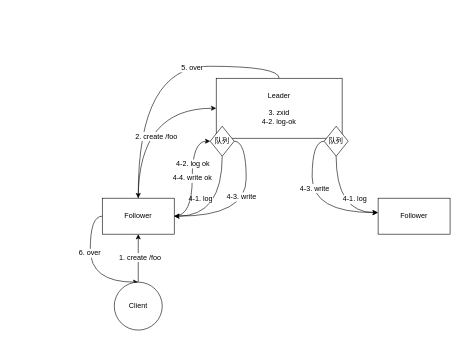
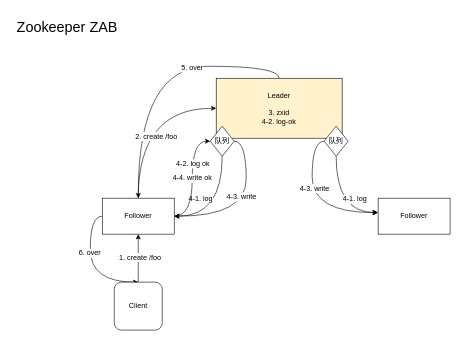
+ <mxCell id="27" value="&lt;font style=&quot;font-size: 24px&quot;&gt;Zookeeper ZAB&amp;nbsp;&lt;/font&gt;" style="text;html=1;strokeColor=none;fillColor=none;align=center;verticalAlign=middle;whiteSpace=wrap;rounded=0;fontSize=12;" vertex="1" parent="1"><mxGeometry x="20" y="20" width="190" height="50" as="geometry" /></mxCell>
- <mxCell id="8" value="Leader&lt;br&gt;&lt;br&gt;3. zxid&lt;br&gt;4-2. log-ok" style="rounded=0;whiteSpace=wrap;html=1;" vertex="1" parent="1"><mxGeometry x="360" y="130" width="210" height="100" as="geometry" /></mxCell>
+ <mxCell id="8" value="Leader&lt;br&gt;&lt;br&gt;3. zxid&lt;br&gt;4-2. log-ok" style="rounded=0;whiteSpace=wrap;html=1;fillColor=#fff2cc;" vertex="1" parent="1"><mxGeometry x="360" y="130" width="210" height="100" as="geometry" /></mxCell>
- <mxCell id="20" value="Client" style="ellipse;whiteSpace=wrap;html=1;aspect=fixed;" vertex="1" parent="1"><mxGeometry x="190" y="470" width="80" height="80" as="geometry" /></mxCell>
+ <mxCell id="20" value="Client" style="whiteSpace=wrap;html=1;aspect=fixed;rounded=1;" vertex="1" parent="1"><mxGeometry x="190" y="470" width="80" height="80" as="geometry" /></mxCell>
